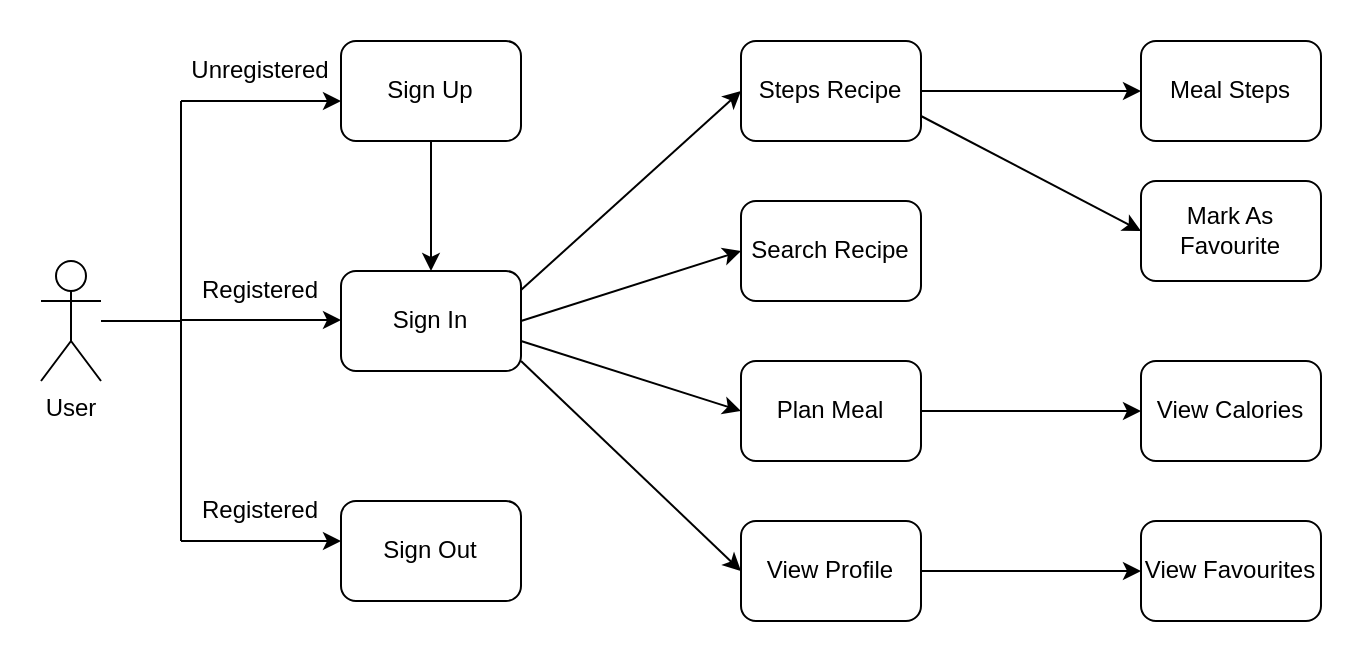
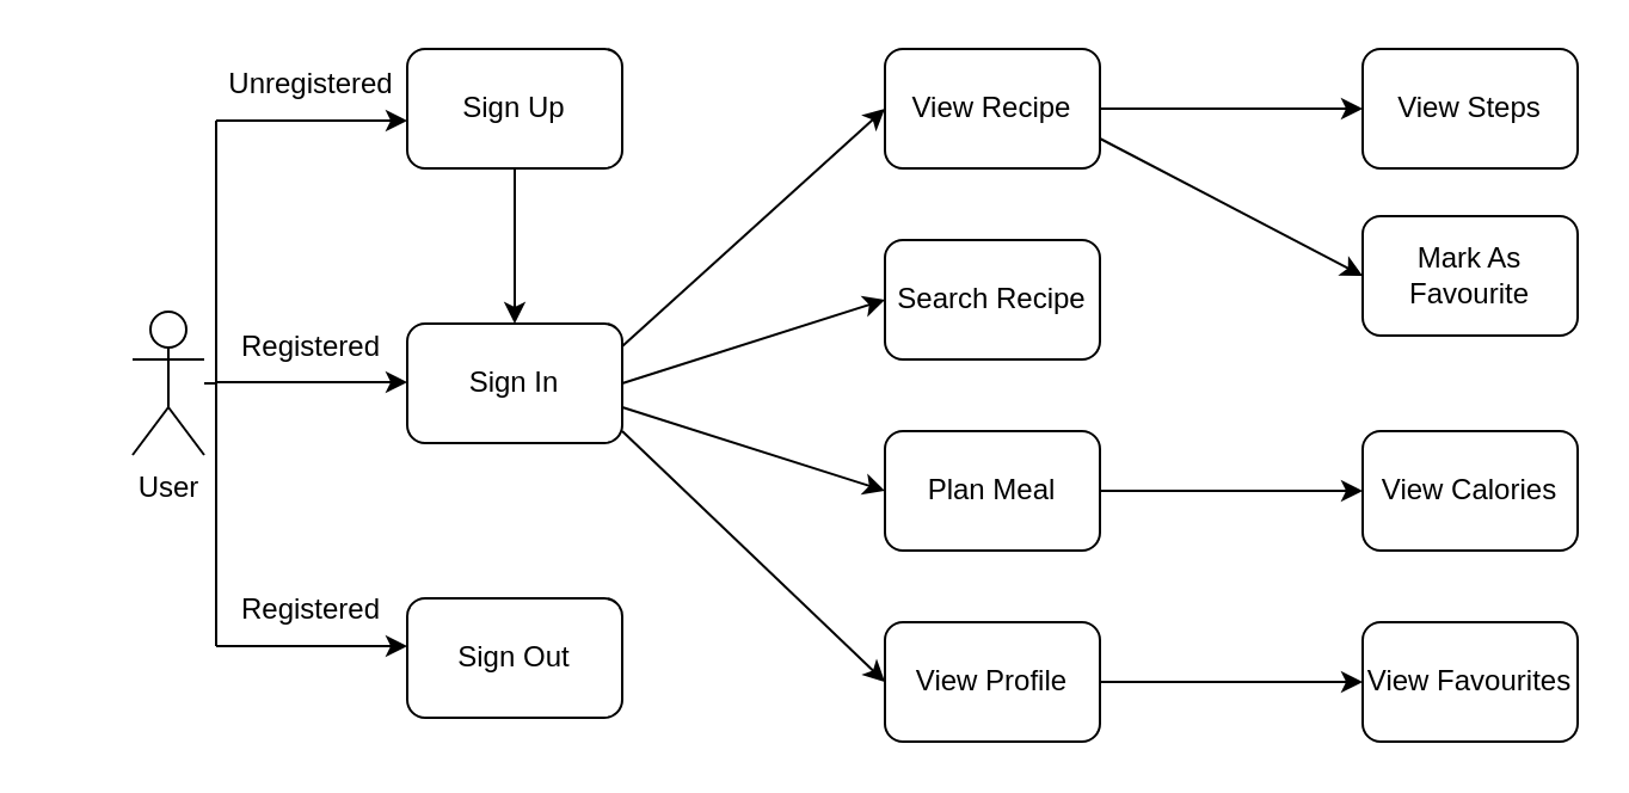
- <mxCell id="20" value="Steps Recipe" style="rounded=1;whiteSpace=wrap;html=1;" vertex="1" parent="1"><mxGeometry x="370" y="20" width="90" height="50" as="geometry" /></mxCell>
+ <mxCell id="20" value="View Recipe" style="rounded=1;whiteSpace=wrap;html=1;" vertex="1" parent="1"><mxGeometry x="370" y="20" width="90" height="50" as="geometry" /></mxCell>
- <mxCell id="26" value="Meal Steps" style="rounded=1;whiteSpace=wrap;html=1;" vertex="1" parent="1"><mxGeometry x="570" y="20" width="90" height="50" as="geometry" /></mxCell>
+ <mxCell id="26" value="View Steps" style="rounded=1;whiteSpace=wrap;html=1;" vertex="1" parent="1"><mxGeometry x="570" y="20" width="90" height="50" as="geometry" /></mxCell>
- <mxCell id="2" value="User" style="shape=umlActor;verticalLabelPosition=bottom;verticalAlign=top;html=1;outlineConnect=0;" vertex="1" parent="1"><mxGeometry x="20" y="130" width="30" height="60" as="geometry" /></mxCell>
+ <mxCell id="2" value="User" style="shape=umlActor;verticalLabelPosition=bottom;verticalAlign=top;html=1;outlineConnect=0;" vertex="1" parent="1"><mxGeometry x="55" y="130" width="30" height="60" as="geometry" /></mxCell>
